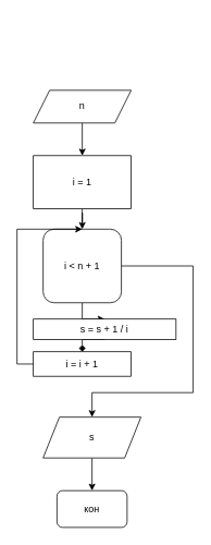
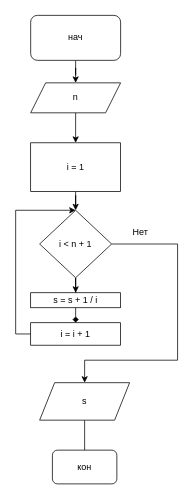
+ <mxCell id="3" value="нач" style="rounded=1;whiteSpace=wrap;html=1;" parent="1" vertex="1"><mxGeometry x="40" y="20" width="120" height="60" as="geometry" /></mxCell>
+ <mxCell id="2" value="" style="edgeStyle=orthogonalEdgeStyle;rounded=0;orthogonalLoop=1;jettySize=auto;html=1;" parent="1" source="3" target="5" edge="1"><mxGeometry relative="1" as="geometry" /></mxCell>
+ <mxCell id="11" value="Нет" style="text;html=1;align=center;verticalAlign=middle;resizable=0;points=[];autosize=1;strokeColor=none;fillColor=none;" parent="1" vertex="1"><mxGeometry x="166" y="300" width="40" height="20" as="geometry" /></mxCell>
- <mxCell id="8" value="i &amp;lt; n + 1" style="whiteSpace=wrap;html=1;rounded=1;" parent="1" vertex="1"><mxGeometry x="52" y="280" width="96" height="90" as="geometry" /></mxCell>
+ <mxCell id="8" value="i &amp;lt; n + 1" style="rhombus;whiteSpace=wrap;html=1;" parent="1" vertex="1"><mxGeometry x="52" y="280" width="96" height="90" as="geometry" /></mxCell>
- <mxCell id="10" value="&lt;div&gt;s = s + 1 / i&lt;/div&gt;" style="rounded=0;whiteSpace=wrap;html=1;" parent="1" vertex="1"><mxGeometry x="40" y="390" width="175" height="25" as="geometry" /></mxCell>
+ <mxCell id="10" value="&lt;div&gt;s = s + 1 / i&lt;/div&gt;" style="rounded=0;whiteSpace=wrap;html=1;" parent="1" vertex="1"><mxGeometry x="40" y="390" width="120" height="20" as="geometry" /></mxCell>
- <mxCell id="12" value="" style="edgeStyle=orthogonalEdgeStyle;rounded=0;orthogonalLoop=1;jettySize=auto;html=1;" parent="1" source="13" target="14" edge="1"><mxGeometry relative="1" as="geometry" /></mxCell>
+ <mxCell id="12" value="" style="edgeStyle=orthogonalEdgeStyle;rounded=0;orthogonalLoop=1;jettySize=auto;html=1;endArrow=none;" parent="1" source="13" target="14" edge="1"><mxGeometry relative="1" as="geometry" /></mxCell>
